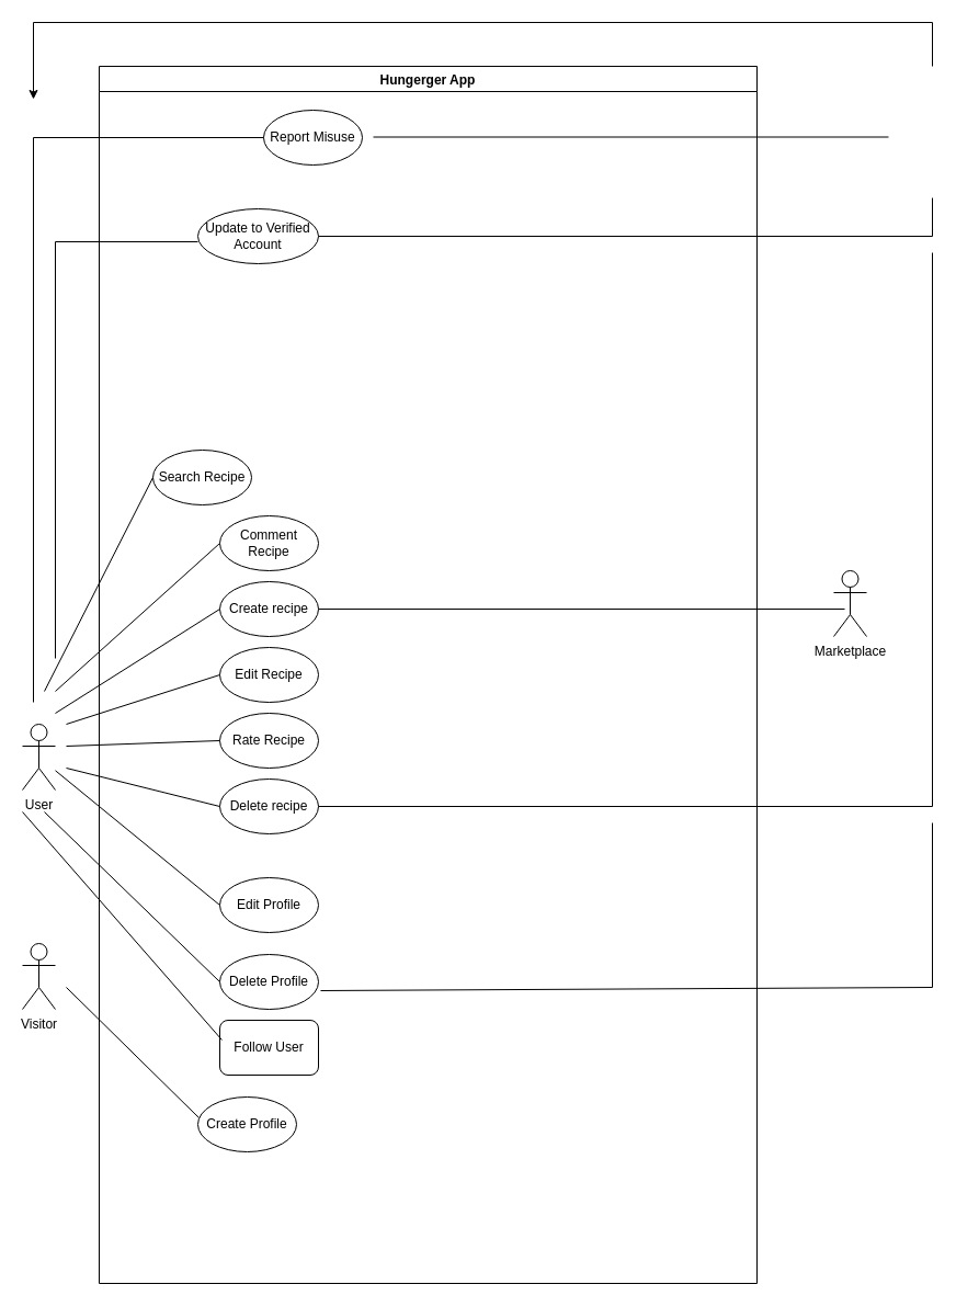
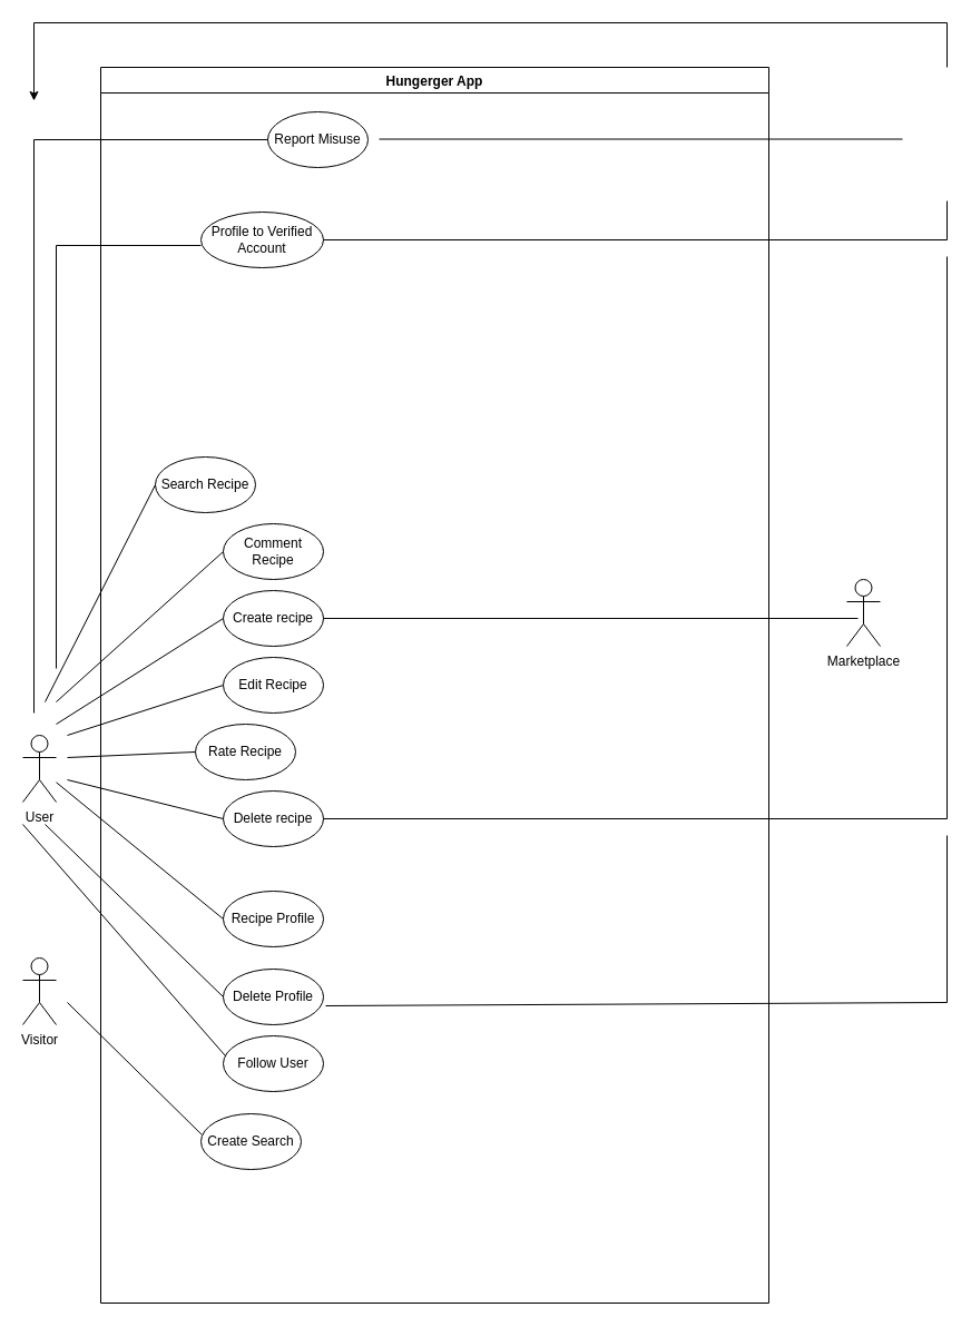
- <mxCell id="14" value="Update to Verified Account" style="ellipse;whiteSpace=wrap;html=1;" parent="4" vertex="1"><mxGeometry x="90" y="130" width="110" height="50" as="geometry" /></mxCell>
+ <mxCell id="14" value="Profile to Verified Account" style="ellipse;whiteSpace=wrap;html=1;" parent="4" vertex="1"><mxGeometry x="90" y="130" width="110" height="50" as="geometry" /></mxCell>
- <mxCell id="11" value="Rate Recipe" style="ellipse;whiteSpace=wrap;html=1;" parent="4" vertex="1"><mxGeometry x="110" y="590" width="90" height="50" as="geometry" /></mxCell>
+ <mxCell id="11" value="Rate Recipe" style="ellipse;whiteSpace=wrap;html=1;" parent="4" vertex="1"><mxGeometry x="85" y="590" width="90" height="50" as="geometry" /></mxCell>
- <mxCell id="16" value="Edit Profile" style="ellipse;whiteSpace=wrap;html=1;" parent="4" vertex="1"><mxGeometry x="110" y="740" width="90" height="50" as="geometry" /></mxCell>
+ <mxCell id="16" value="Recipe Profile" style="ellipse;whiteSpace=wrap;html=1;" parent="4" vertex="1"><mxGeometry x="110" y="740" width="90" height="50" as="geometry" /></mxCell>
- <mxCell id="15" value="Follow User" style="whiteSpace=wrap;html=1;rounded=1;" parent="4" vertex="1"><mxGeometry x="110" y="870" width="90" height="50" as="geometry" /></mxCell>
+ <mxCell id="15" value="Follow User" style="ellipse;whiteSpace=wrap;html=1;" parent="4" vertex="1"><mxGeometry x="110" y="870" width="90" height="50" as="geometry" /></mxCell>
- <mxCell id="5" value="Create Profile" style="ellipse;whiteSpace=wrap;html=1;" parent="4" vertex="1"><mxGeometry x="90" y="940" width="90" height="50" as="geometry" /></mxCell>
+ <mxCell id="5" value="Create Search" style="ellipse;whiteSpace=wrap;html=1;" parent="4" vertex="1"><mxGeometry x="90" y="940" width="90" height="50" as="geometry" /></mxCell>
